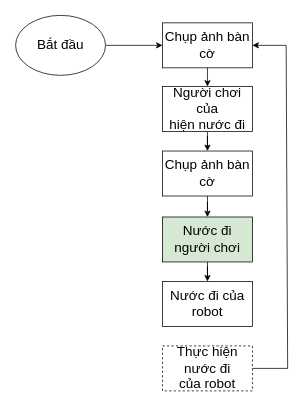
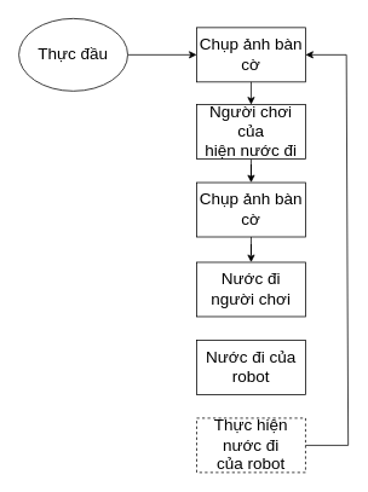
- <mxCell id="3" value="&lt;font style=&quot;font-size: 18px;&quot;&gt;Bắt đầu&lt;/font&gt;" style="ellipse;whiteSpace=wrap;html=1;" parent="1" vertex="1"><mxGeometry x="20" y="20" width="120" height="80" as="geometry" /></mxCell>
+ <mxCell id="3" value="&lt;font style=&quot;font-size: 18px;&quot;&gt;Thực đầu&lt;/font&gt;" style="ellipse;whiteSpace=wrap;html=1;" parent="1" vertex="1"><mxGeometry x="20" y="20" width="120" height="80" as="geometry" /></mxCell>
- <mxCell id="9" value="&lt;font style=&quot;font-size: 18px;&quot;&gt;Nước đi&lt;br&gt;người chơi&lt;/font&gt;" style="rounded=0;whiteSpace=wrap;html=1;fillColor=#d5e8d4;" parent="1" vertex="1"><mxGeometry x="216" y="289" width="120" height="60" as="geometry" /></mxCell>
+ <mxCell id="9" value="&lt;font style=&quot;font-size: 18px;&quot;&gt;Nước đi&lt;br&gt;người chơi&lt;/font&gt;" style="rounded=0;whiteSpace=wrap;html=1;" parent="1" vertex="1"><mxGeometry x="216" y="289" width="120" height="60" as="geometry" /></mxCell>
- <mxCell id="8" value="" style="edgeStyle=orthogonalEdgeStyle;rounded=0;orthogonalLoop=1;jettySize=auto;html=1;" parent="1" source="9" target="10" edge="1"><mxGeometry relative="1" as="geometry" /></mxCell>
